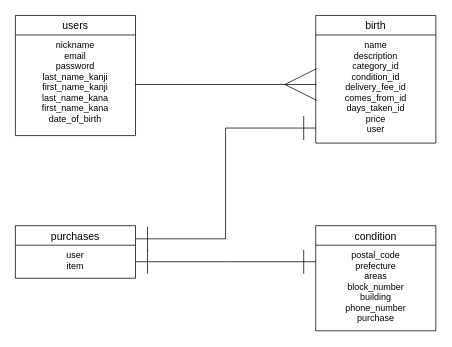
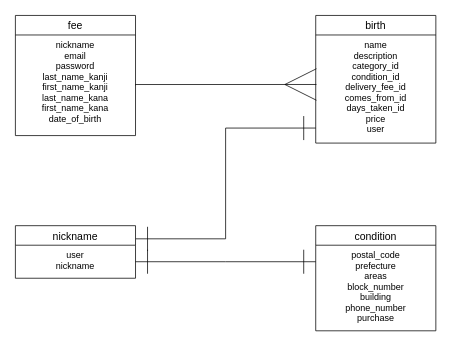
- <mxCell id="2" value="users" style="swimlane;fontStyle=0;childLayout=stackLayout;horizontal=1;startSize=26;horizontalStack=0;resizeParent=1;resizeParentMax=0;resizeLast=0;collapsible=1;marginBottom=0;align=center;fontSize=14;" vertex="1" parent="1"><mxGeometry x="20" y="20" width="160" height="160" as="geometry" /></mxCell>
+ <mxCell id="2" value="fee" style="swimlane;fontStyle=0;childLayout=stackLayout;horizontal=1;startSize=26;horizontalStack=0;resizeParent=1;resizeParentMax=0;resizeLast=0;collapsible=1;marginBottom=0;align=center;fontSize=14;" vertex="1" parent="1"><mxGeometry x="20" y="20" width="160" height="160" as="geometry" /></mxCell>
- <mxCell id="7" value="purchases" style="swimlane;fontStyle=0;childLayout=stackLayout;horizontal=1;startSize=26;horizontalStack=0;resizeParent=1;resizeParentMax=0;resizeLast=0;collapsible=1;marginBottom=0;align=center;fontSize=14;" vertex="1" parent="1"><mxGeometry x="20" y="300" width="160" height="70" as="geometry" /></mxCell>
+ <mxCell id="7" value="nickname" style="swimlane;fontStyle=0;childLayout=stackLayout;horizontal=1;startSize=26;horizontalStack=0;resizeParent=1;resizeParentMax=0;resizeLast=0;collapsible=1;marginBottom=0;align=center;fontSize=14;" vertex="1" parent="1"><mxGeometry x="20" y="300" width="160" height="70" as="geometry" /></mxCell>
- <mxCell id="8" value="user&#10;item" style="text;strokeColor=none;fillColor=none;spacingLeft=4;spacingRight=4;overflow=hidden;rotatable=0;points=[[0,0.5],[1,0.5]];portConstraint=eastwest;fontSize=12;align=center;" vertex="1" parent="7"><mxGeometry y="26" width="160" height="44" as="geometry" /></mxCell>
+ <mxCell id="8" value="user&#10;nickname" style="text;strokeColor=none;fillColor=none;spacingLeft=4;spacingRight=4;overflow=hidden;rotatable=0;points=[[0,0.5],[1,0.5]];portConstraint=eastwest;fontSize=12;align=center;" vertex="1" parent="7"><mxGeometry y="26" width="160" height="44" as="geometry" /></mxCell>
